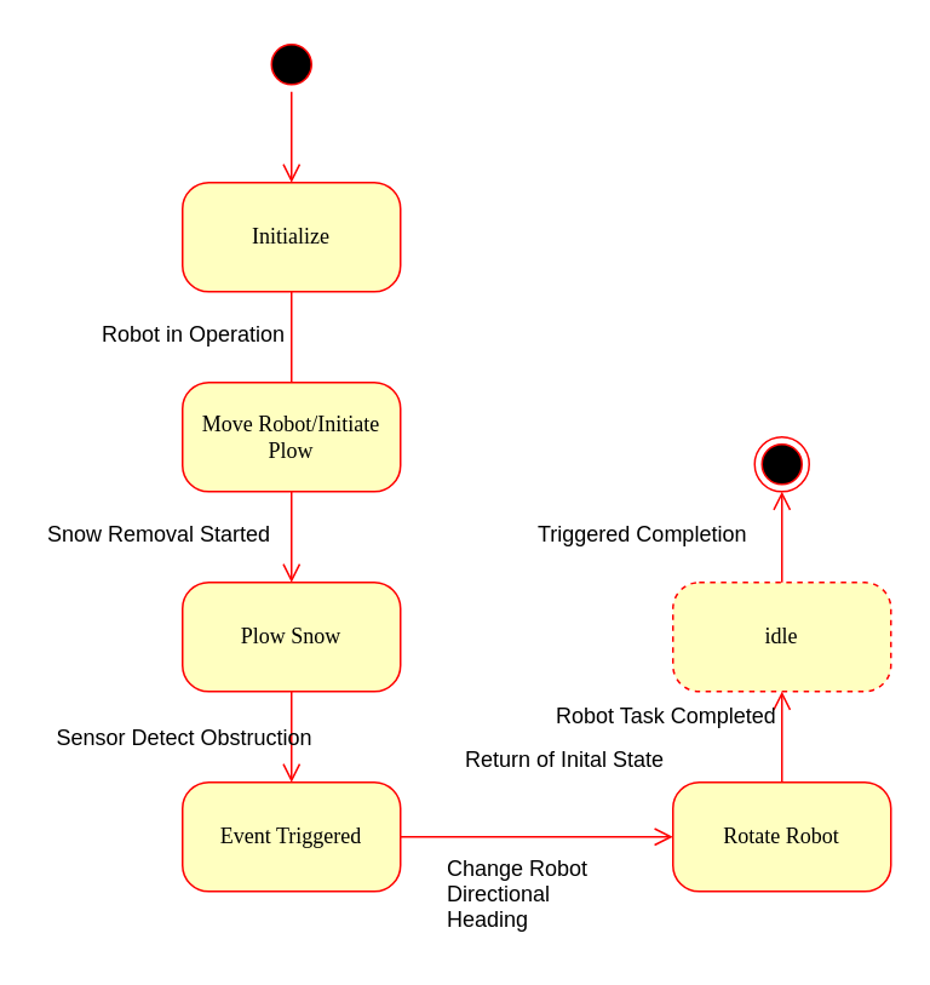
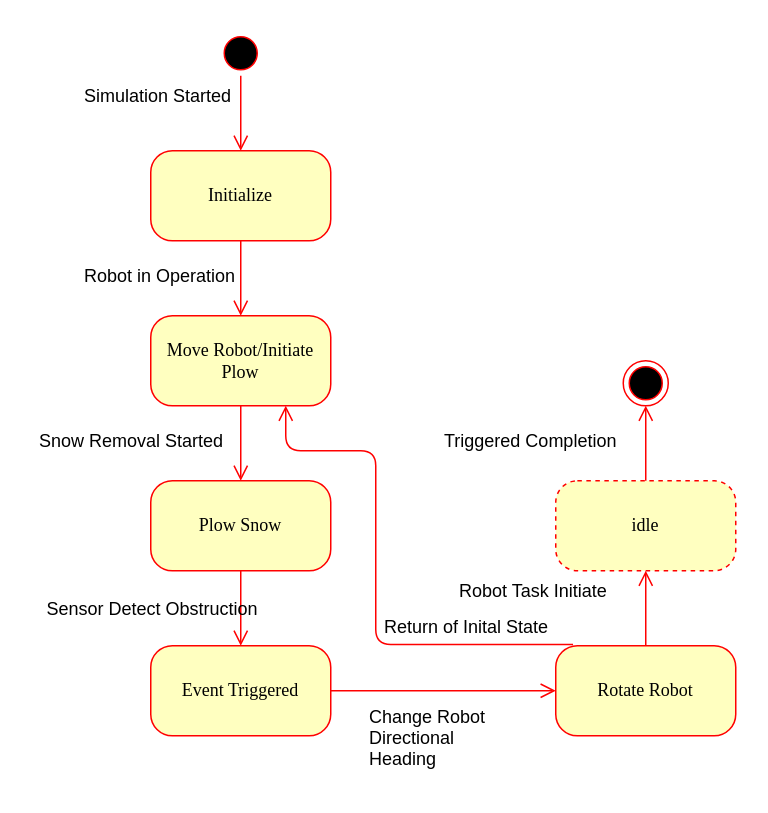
+ <mxCell id="16" value="Simulation Started" style="text;strokeColor=none;fillColor=none;align=left;verticalAlign=top;spacingLeft=4;spacingRight=4;overflow=hidden;rotatable=0;points=[[0,0.5],[1,0.5]];portConstraint=eastwest;" vertex="1" parent="1"><mxGeometry x="50" y="50" width="110" height="26" as="geometry" /></mxCell>
- <mxCell id="7" style="edgeStyle=orthogonalEdgeStyle;html=1;labelBackgroundColor=none;endArrow=none;endSize=8;strokeColor=#ff0000;fontFamily=Verdana;fontSize=12;align=left;entryX=0.5;entryY=0;entryDx=0;entryDy=0;" parent="1" source="4" target="5" edge="1"><mxGeometry relative="1" as="geometry"><Array as="points"><mxPoint x="160" y="200" /><mxPoint x="160" y="200" /></Array></mxGeometry></mxCell>
+ <mxCell id="7" style="edgeStyle=orthogonalEdgeStyle;html=1;labelBackgroundColor=none;endArrow=open;endSize=8;strokeColor=#ff0000;fontFamily=Verdana;fontSize=12;align=left;entryX=0.5;entryY=0;entryDx=0;entryDy=0;" parent="1" source="4" target="5" edge="1"><mxGeometry relative="1" as="geometry"><Array as="points"><mxPoint x="160" y="200" /><mxPoint x="160" y="200" /></Array></mxGeometry></mxCell>
+ <mxCell id="14" style="edgeStyle=orthogonalEdgeStyle;html=1;labelBackgroundColor=none;endArrow=open;endSize=8;strokeColor=#ff0000;fontFamily=Verdana;fontSize=12;align=left;entryX=0.75;entryY=1;entryDx=0;entryDy=0;exitX=0.096;exitY=-0.015;exitDx=0;exitDy=0;exitPerimeter=0;" edge="1" parent="1" source="12" target="5"><mxGeometry relative="1" as="geometry"><Array as="points"><mxPoint x="250" y="429" /><mxPoint x="250" y="300" /><mxPoint x="190" y="300" /></Array><mxPoint x="170" y="170" as="sourcePoint" /><mxPoint x="170" y="220" as="targetPoint" /></mxGeometry></mxCell>
- <mxCell id="23" value="Robot Task Completed" style="text;strokeColor=none;fillColor=none;align=left;verticalAlign=top;spacingLeft=4;spacingRight=4;overflow=hidden;rotatable=0;points=[[0,0.5],[1,0.5]];portConstraint=eastwest;" vertex="1" parent="1"><mxGeometry x="300" y="380" width="130" height="26" as="geometry" /></mxCell>
+ <mxCell id="23" value="Robot Task Initiate" style="text;strokeColor=none;fillColor=none;align=left;verticalAlign=top;spacingLeft=4;spacingRight=4;overflow=hidden;rotatable=0;points=[[0,0.5],[1,0.5]];portConstraint=eastwest;" vertex="1" parent="1"><mxGeometry x="300" y="380" width="130" height="26" as="geometry" /></mxCell>
